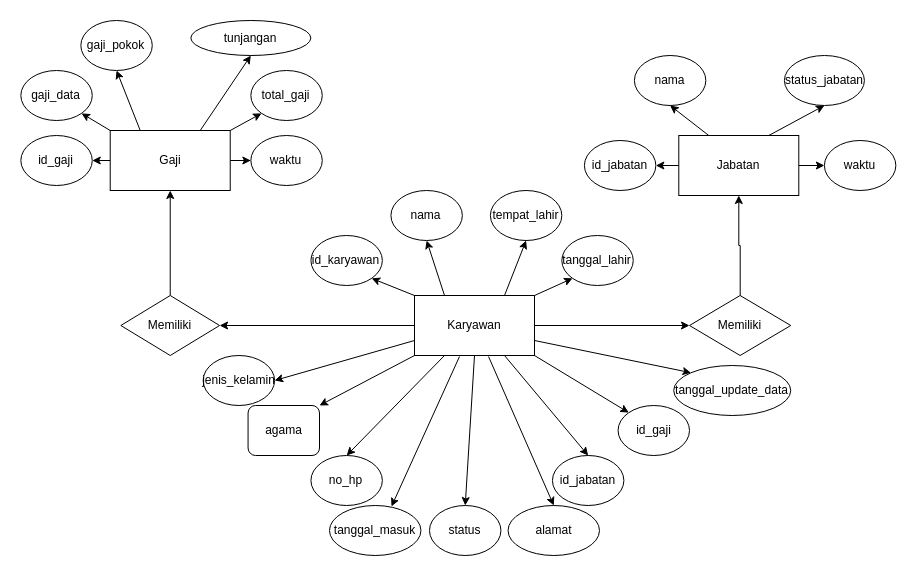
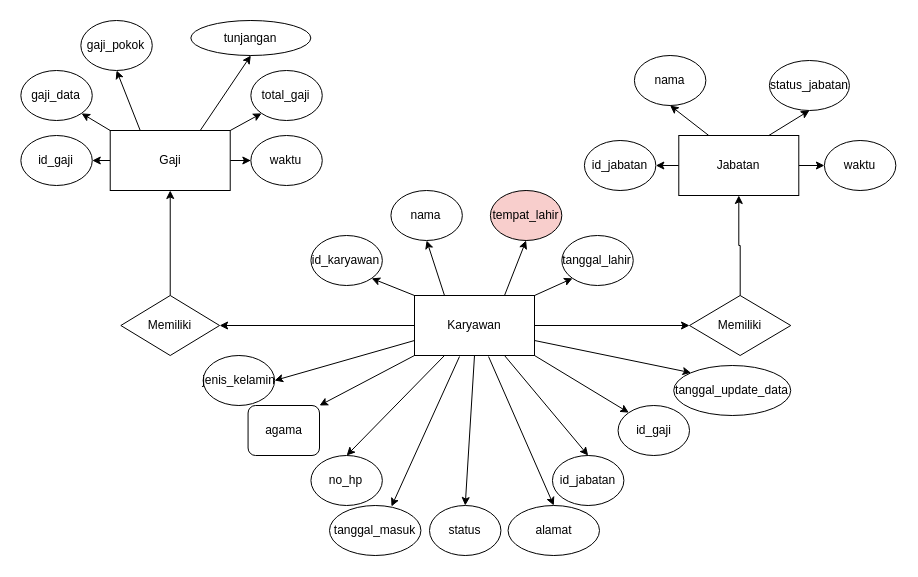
- <mxCell id="28" value="status_jabatan" style="ellipse;whiteSpace=wrap;html=1;" vertex="1" parent="1"><mxGeometry x="783.91" y="55" width="80" height="50" as="geometry" /></mxCell>
+ <mxCell id="28" value="status_jabatan" style="ellipse;whiteSpace=wrap;html=1;" vertex="1" parent="1"><mxGeometry x="768.91" y="60" width="80" height="50" as="geometry" /></mxCell>
- <mxCell id="36" value="tempat_lahir" style="ellipse;whiteSpace=wrap;html=1;" vertex="1" parent="1"><mxGeometry x="489.89" y="190" width="71.43" height="50" as="geometry" /></mxCell>
+ <mxCell id="36" value="tempat_lahir" style="ellipse;whiteSpace=wrap;html=1;fillColor=#f8cecc;" vertex="1" parent="1"><mxGeometry x="489.89" y="190" width="71.43" height="50" as="geometry" /></mxCell>
